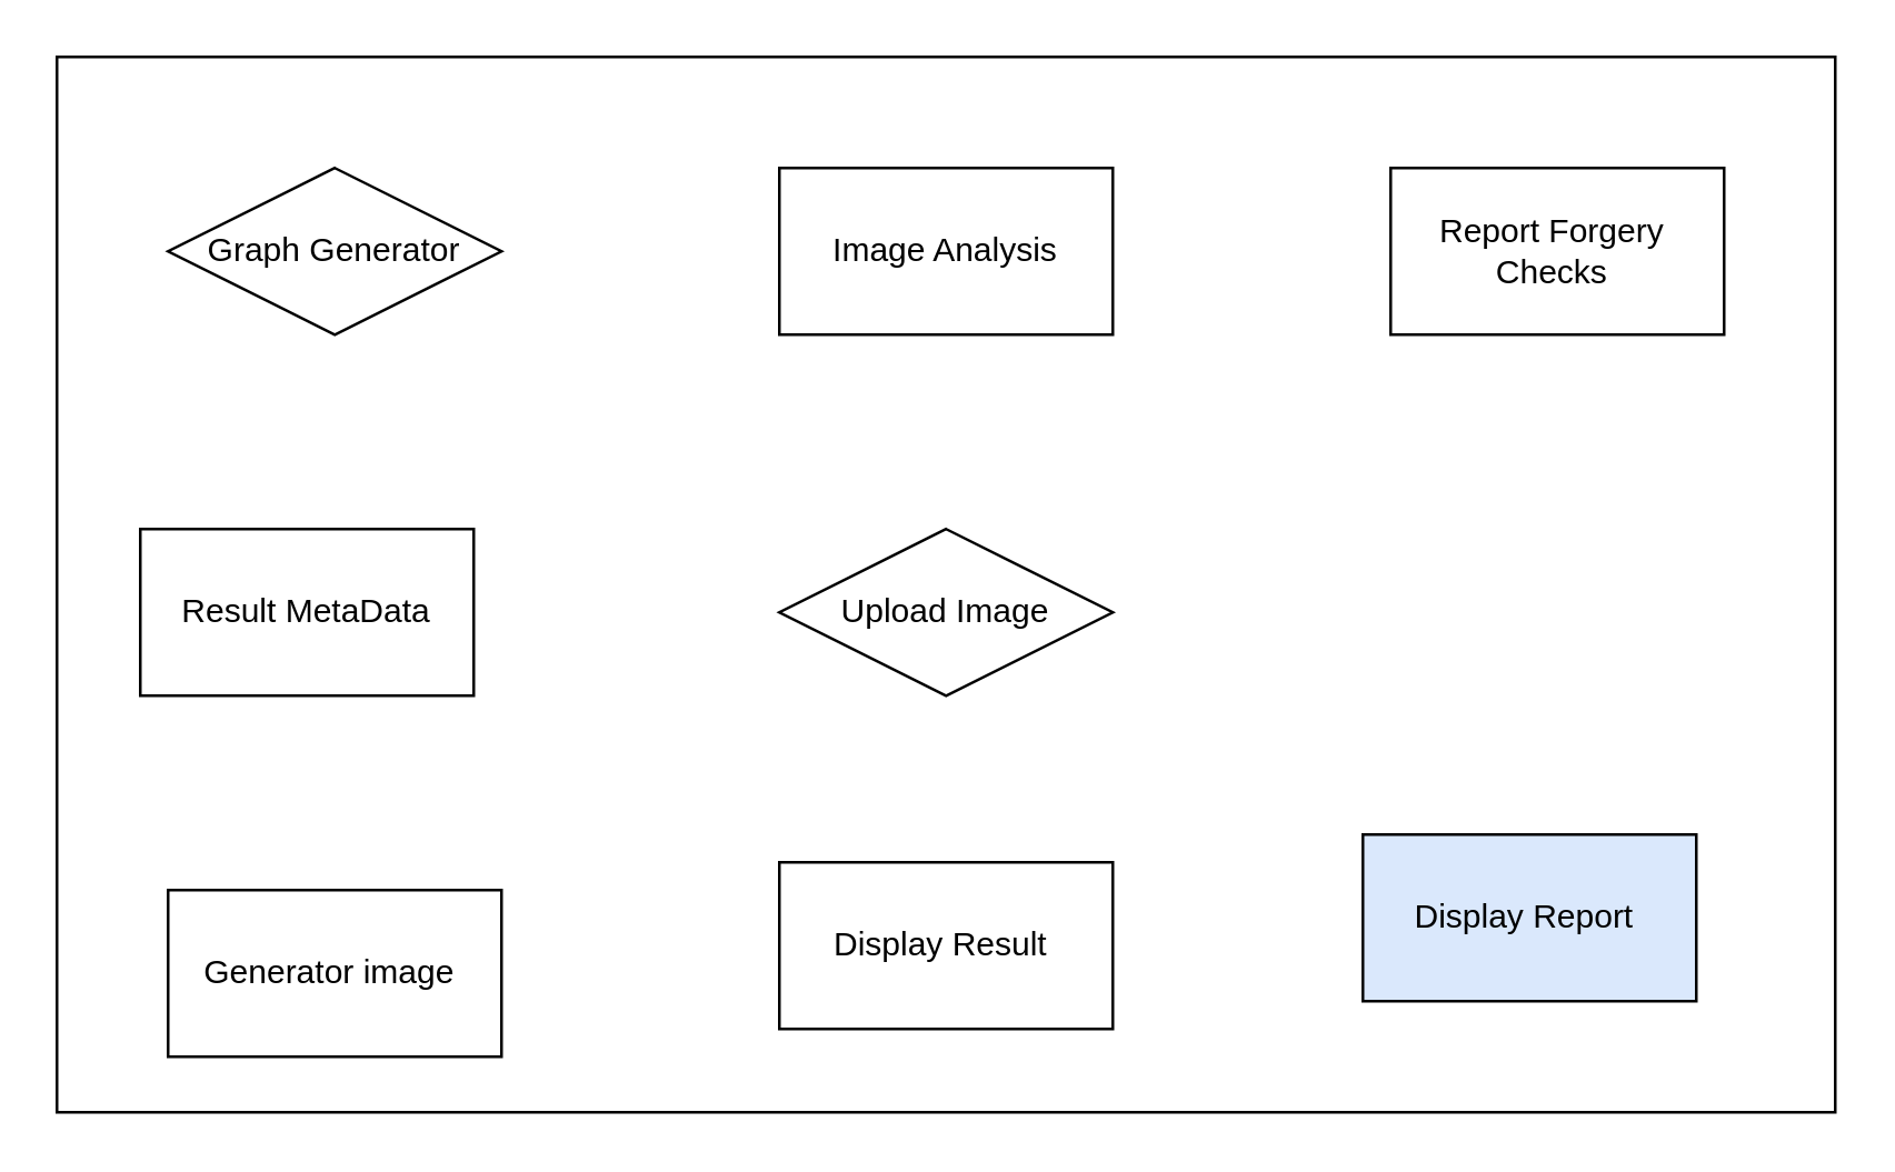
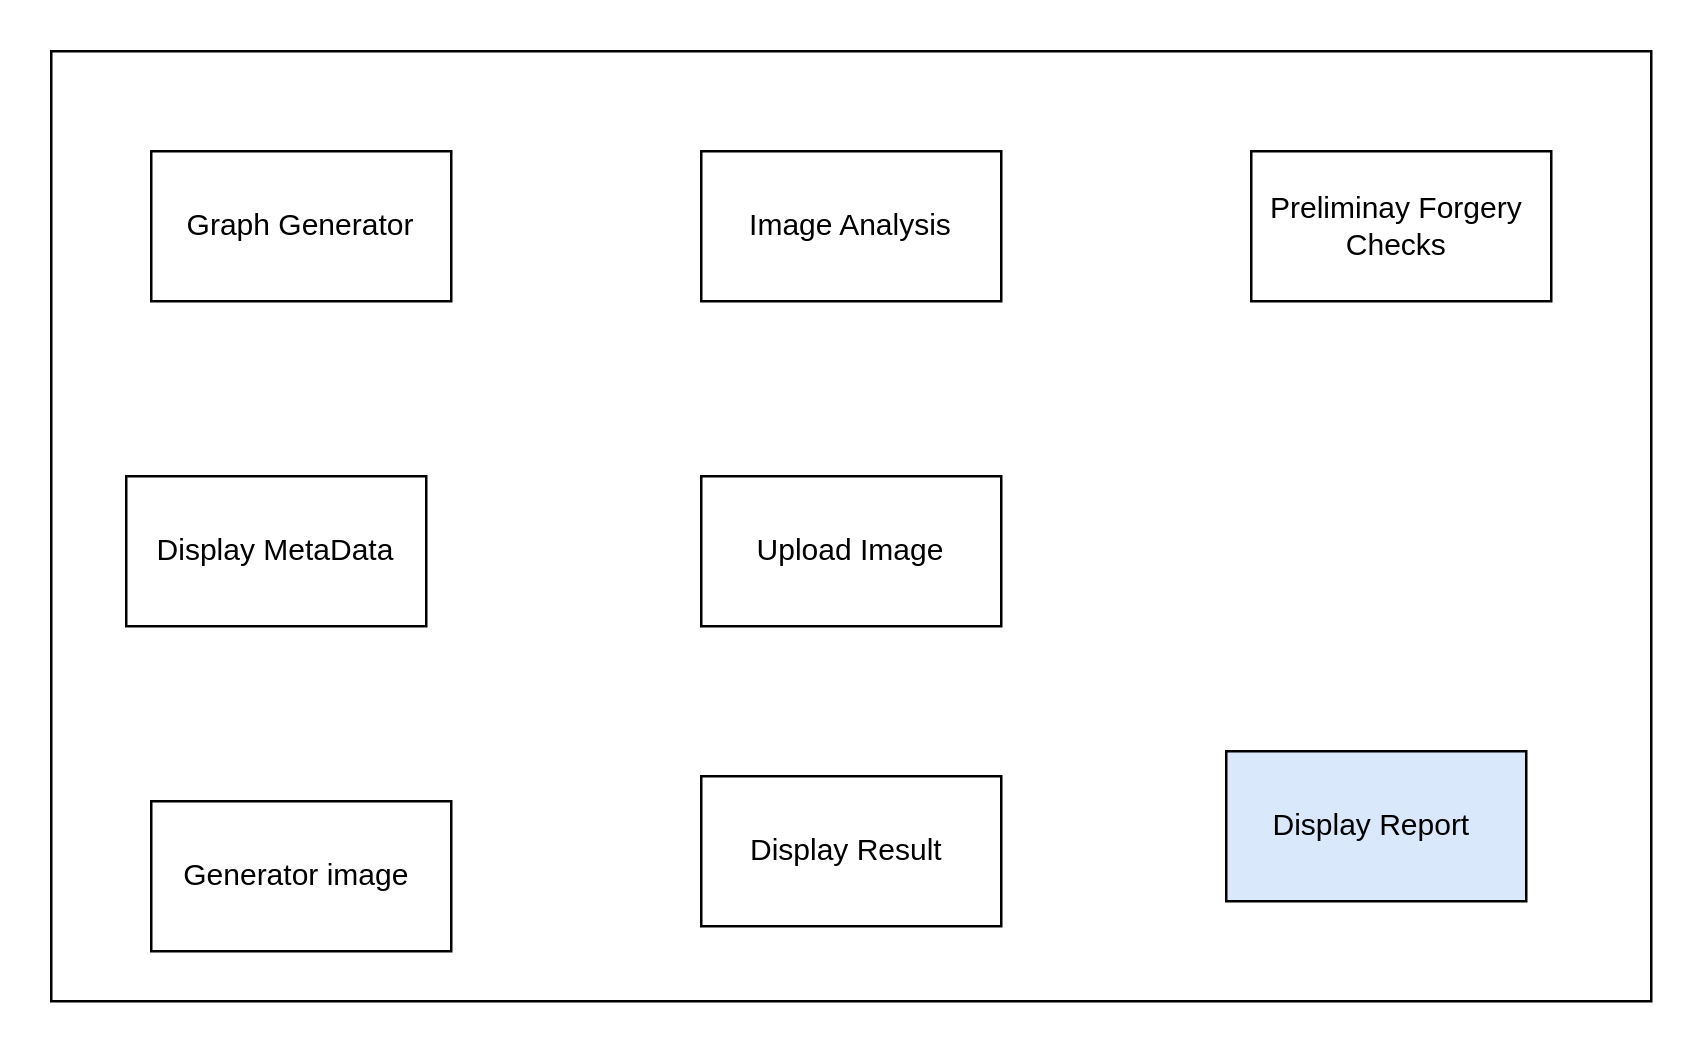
- <mxCell id="5" value="Graph Generator" style="rhombus;whiteSpace=wrap;html=1;" parent="1" vertex="1"><mxGeometry x="60" y="60" width="120" height="60" as="geometry" /></mxCell>
+ <mxCell id="5" value="Graph Generator" style="rounded=0;whiteSpace=wrap;html=1;" parent="1" vertex="1"><mxGeometry x="60" y="60" width="120" height="60" as="geometry" /></mxCell>
- <mxCell id="9" value="Report Forgery&amp;nbsp;&lt;br&gt;Checks&amp;nbsp;" style="rounded=0;whiteSpace=wrap;html=1;" parent="1" vertex="1"><mxGeometry x="500" y="60" width="120" height="60" as="geometry" /></mxCell>
+ <mxCell id="9" value="Preliminay Forgery&amp;nbsp;&lt;br&gt;Checks&amp;nbsp;" style="rounded=0;whiteSpace=wrap;html=1;" parent="1" vertex="1"><mxGeometry x="500" y="60" width="120" height="60" as="geometry" /></mxCell>
- <mxCell id="4" value="Result MetaData" style="rounded=0;whiteSpace=wrap;html=1;" parent="1" vertex="1"><mxGeometry x="50" y="190" width="120" height="60" as="geometry" /></mxCell>
+ <mxCell id="4" value="Display MetaData" style="rounded=0;whiteSpace=wrap;html=1;" parent="1" vertex="1"><mxGeometry x="50" y="190" width="120" height="60" as="geometry" /></mxCell>
- <mxCell id="7" value="Upload Image" style="rhombus;whiteSpace=wrap;html=1;" parent="1" vertex="1"><mxGeometry x="280" y="190" width="120" height="60" as="geometry" /></mxCell>
+ <mxCell id="7" value="Upload Image" style="rounded=0;whiteSpace=wrap;html=1;" parent="1" vertex="1"><mxGeometry x="280" y="190" width="120" height="60" as="geometry" /></mxCell>
